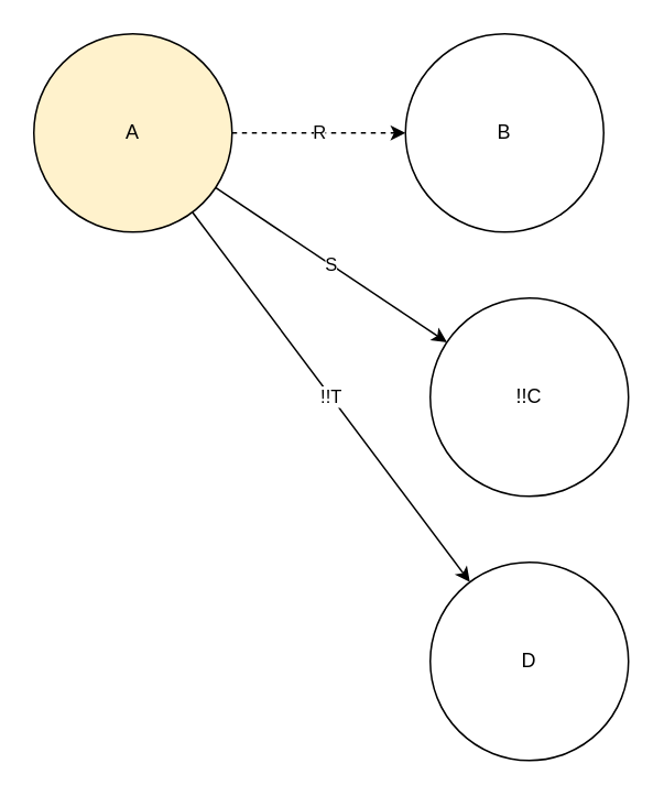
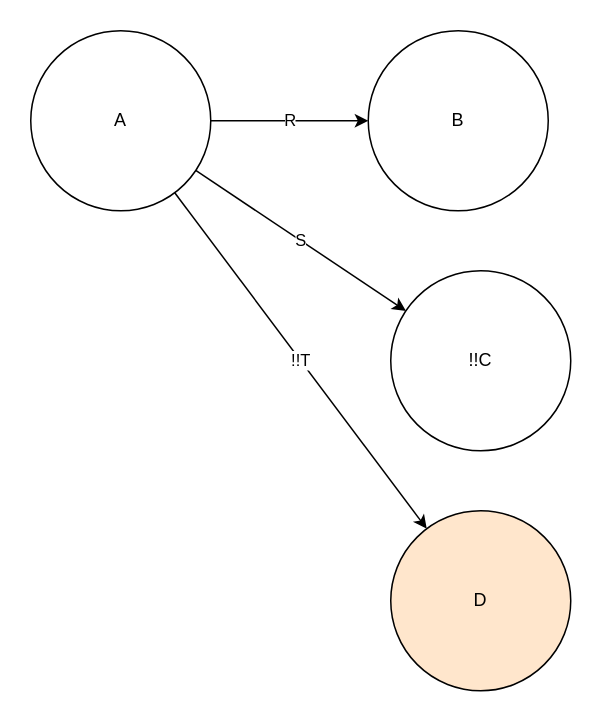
- <mxCell id="5" value="A" style="ellipse;whiteSpace=wrap;html=1;aspect=fixed;fillColor=#fff2cc;" vertex="1" parent="1"><mxGeometry x="20" width="120" height="120" as="geometry" y="20" /></mxCell>
+ <mxCell id="5" value="A" style="ellipse;whiteSpace=wrap;html=1;aspect=fixed;" vertex="1" parent="1"><mxGeometry x="20" width="120" height="120" as="geometry" y="20" /></mxCell>
- <mxCell id="2" value="R" style="edgeStyle=none;rounded=0;orthogonalLoop=1;jettySize=auto;html=1;dashed=1;" edge="1" parent="1" source="5" target="6"><mxGeometry relative="1" as="geometry" /></mxCell>
+ <mxCell id="2" value="R" style="edgeStyle=none;rounded=0;orthogonalLoop=1;jettySize=auto;html=1;" edge="1" parent="1" source="5" target="6"><mxGeometry relative="1" as="geometry" /></mxCell>
- <mxCell id="8" value="D" style="ellipse;whiteSpace=wrap;html=1;aspect=fixed;" vertex="1" parent="1"><mxGeometry x="260" y="340" width="120" height="120" as="geometry" /></mxCell>
+ <mxCell id="8" value="D" style="ellipse;whiteSpace=wrap;html=1;aspect=fixed;fillColor=#ffe6cc;" vertex="1" parent="1"><mxGeometry x="260" y="340" width="120" height="120" as="geometry" /></mxCell>
